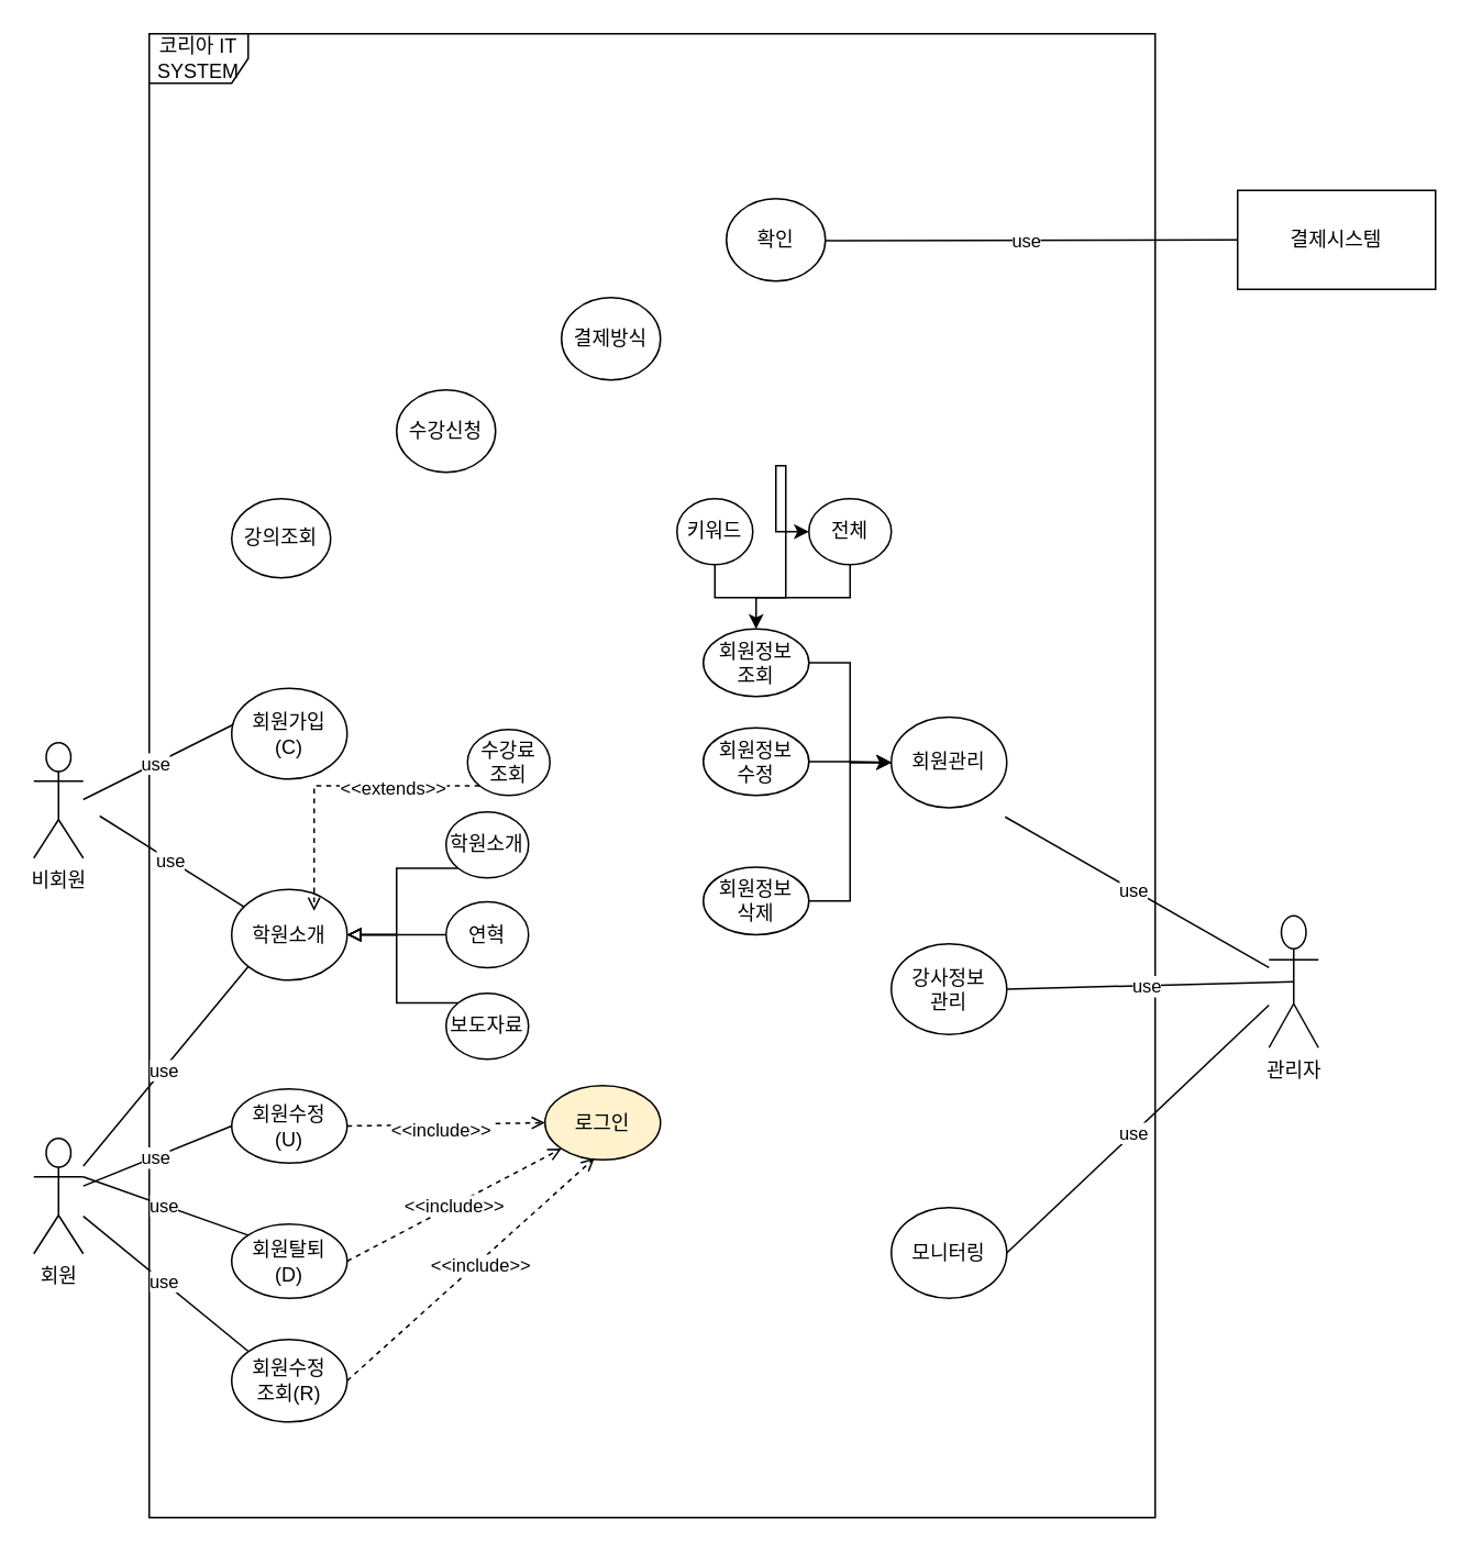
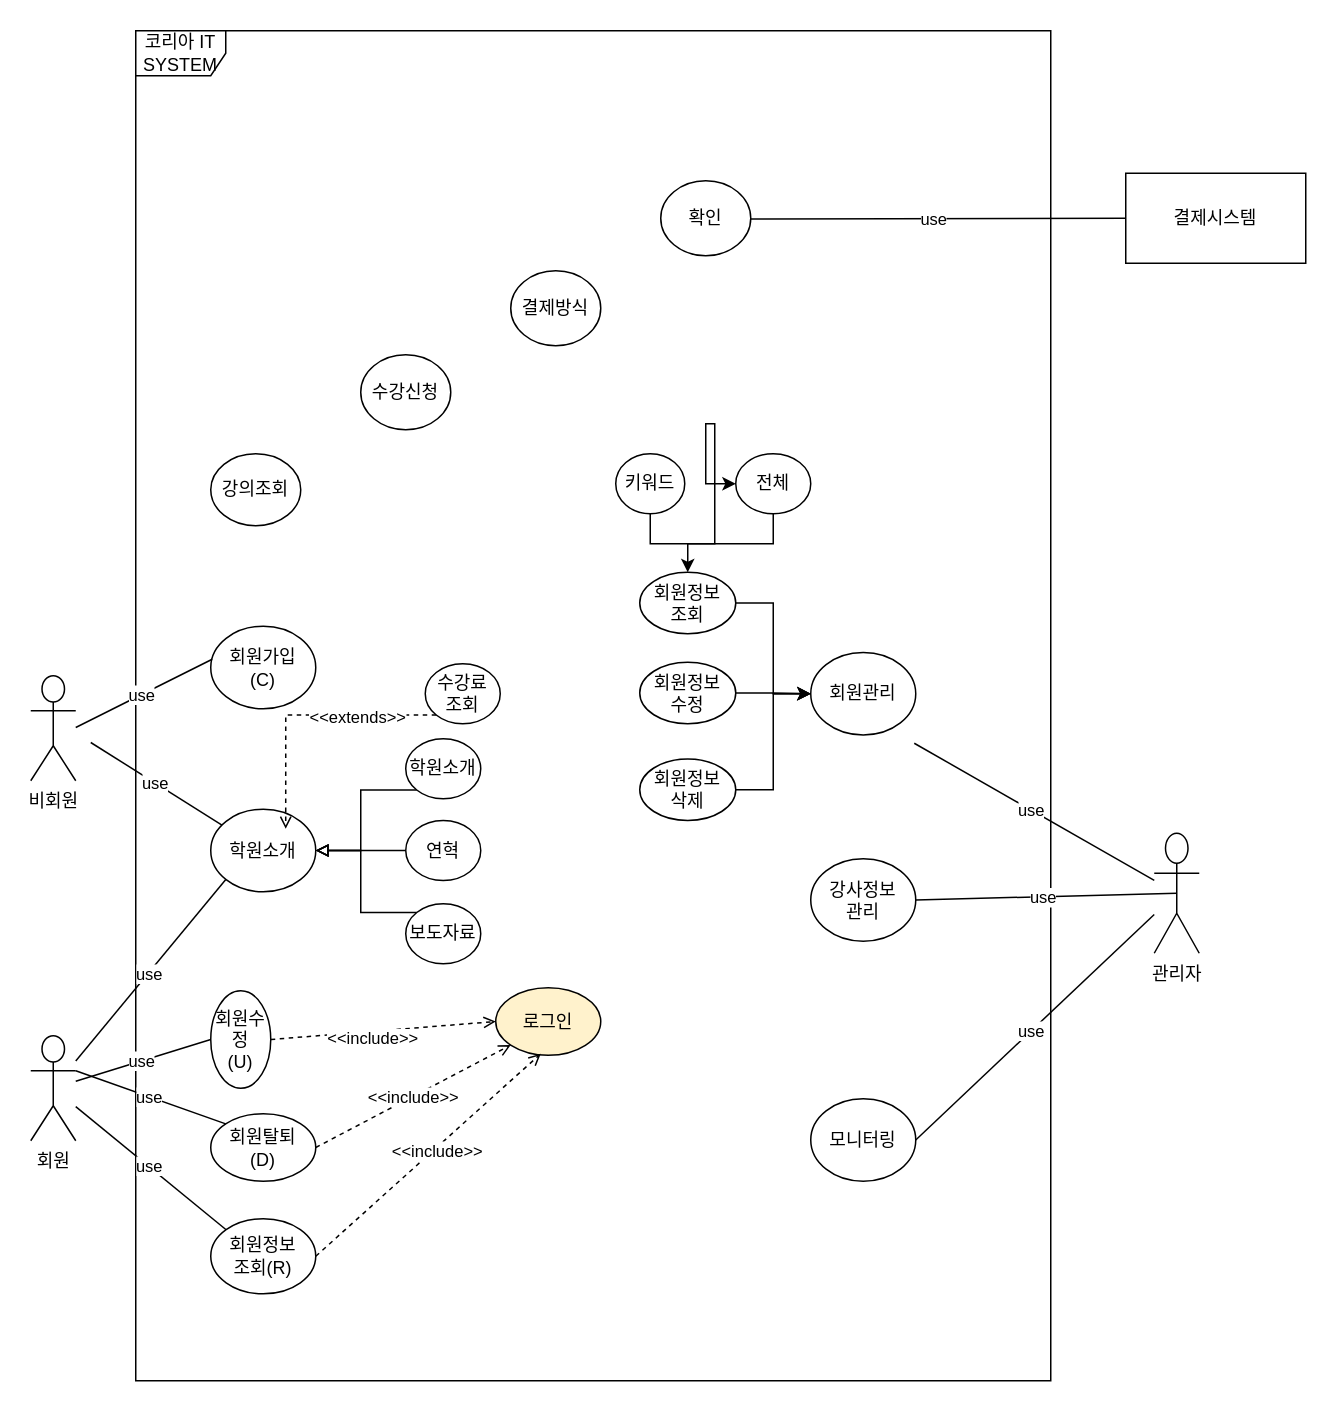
- <mxCell id="53" value="회원정보&lt;br&gt;삭제" style="ellipse;whiteSpace=wrap;html=1;" vertex="1" parent="1"><mxGeometry x="426" y="525.5" width="64" height="41" as="geometry" /></mxCell>
+ <mxCell id="53" value="회원정보&lt;br&gt;삭제" style="ellipse;whiteSpace=wrap;html=1;" vertex="1" parent="1"><mxGeometry x="426" y="505.5" width="64" height="41" as="geometry" /></mxCell>
- <mxCell id="7" value="회원수정&lt;br&gt;(U)" style="ellipse;whiteSpace=wrap;html=1;" vertex="1" parent="1"><mxGeometry x="140" y="660" width="70" height="45" as="geometry" /></mxCell>
+ <mxCell id="7" value="회원수정&lt;br&gt;(U)" style="ellipse;whiteSpace=wrap;html=1;" vertex="1" parent="1"><mxGeometry x="140" y="660" width="40" height="65" as="geometry" /></mxCell>
- <mxCell id="9" value="회원수정&lt;br&gt;조회(R)" style="ellipse;whiteSpace=wrap;html=1;" vertex="1" parent="1"><mxGeometry x="140" y="812" width="70" height="50" as="geometry" /></mxCell>
+ <mxCell id="9" value="회원정보&lt;br&gt;조회(R)" style="ellipse;whiteSpace=wrap;html=1;" vertex="1" parent="1"><mxGeometry x="140" y="812" width="70" height="50" as="geometry" /></mxCell>
